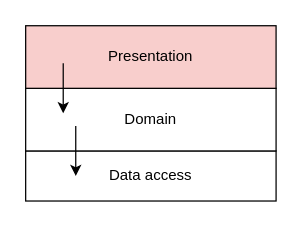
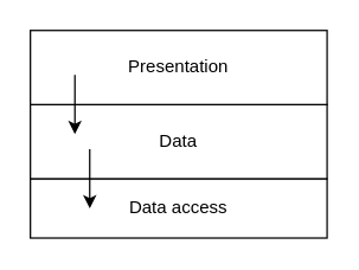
- <mxCell id="4" value="Presentation" style="rounded=0;whiteSpace=wrap;html=1;fillColor=#f8cecc;" parent="1" vertex="1"><mxGeometry x="20" y="20" width="200" height="50" as="geometry" /></mxCell>
+ <mxCell id="4" value="Presentation" style="rounded=0;whiteSpace=wrap;html=1;" parent="1" vertex="1"><mxGeometry x="20" y="20" width="200" height="50" as="geometry" /></mxCell>
- <mxCell id="3" value="Domain" style="rounded=0;whiteSpace=wrap;html=1;" parent="1" vertex="1"><mxGeometry x="20" y="70" width="200" height="50" as="geometry" /></mxCell>
+ <mxCell id="3" value="Data" style="rounded=0;whiteSpace=wrap;html=1;" parent="1" vertex="1"><mxGeometry x="20" y="70" width="200" height="50" as="geometry" /></mxCell>
